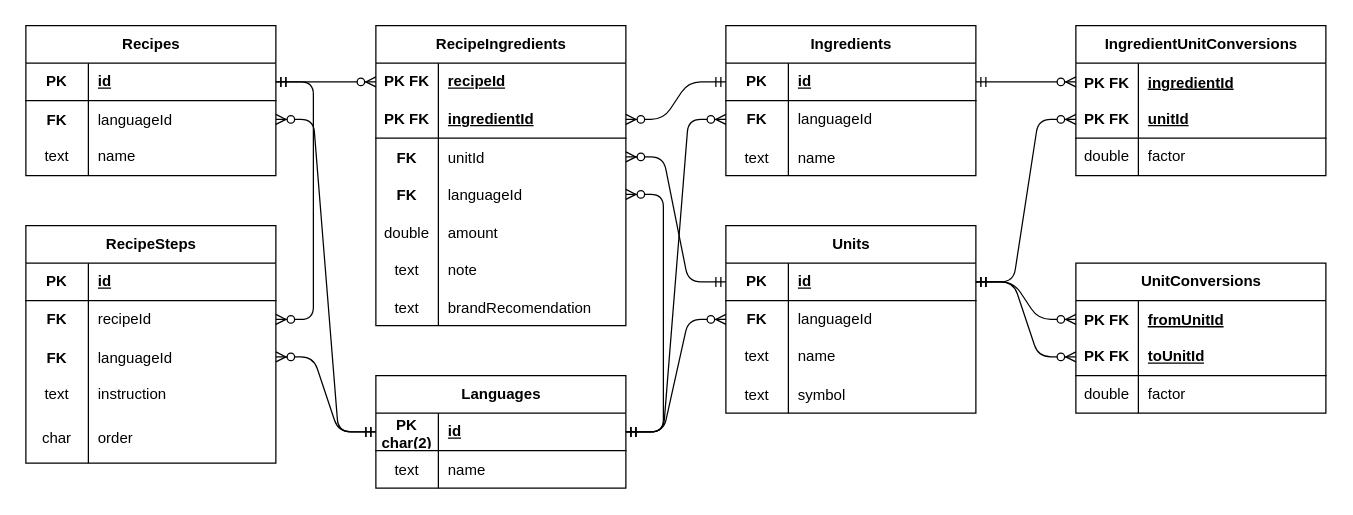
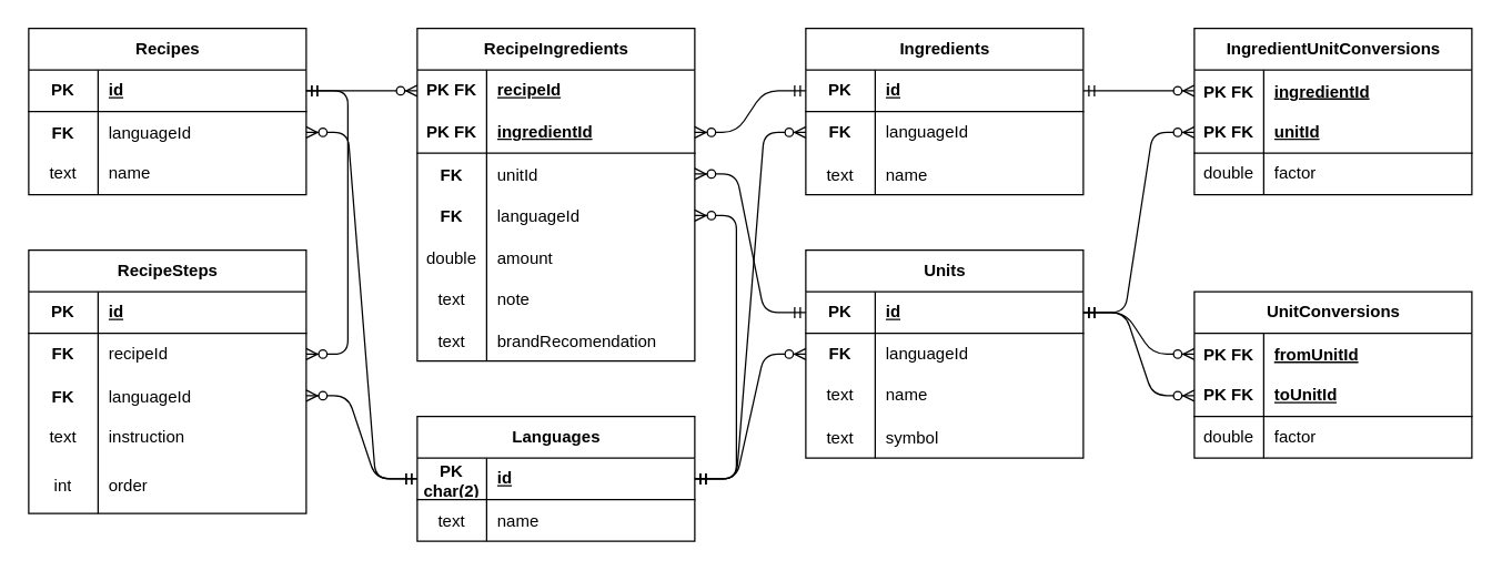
- <mxCell id="81" value="char" style="shape=partialRectangle;connectable=0;fillColor=none;top=0;left=0;bottom=0;right=0;editable=1;overflow=hidden;whiteSpace=wrap;html=1;" parent="80" vertex="1"><mxGeometry width="50" height="40" as="geometry"><mxRectangle width="50" height="40" as="alternateBounds" /></mxGeometry></mxCell>
+ <mxCell id="81" value="int" style="shape=partialRectangle;connectable=0;fillColor=none;top=0;left=0;bottom=0;right=0;editable=1;overflow=hidden;whiteSpace=wrap;html=1;" parent="80" vertex="1"><mxGeometry width="50" height="40" as="geometry"><mxRectangle width="50" height="40" as="alternateBounds" /></mxGeometry></mxCell>
